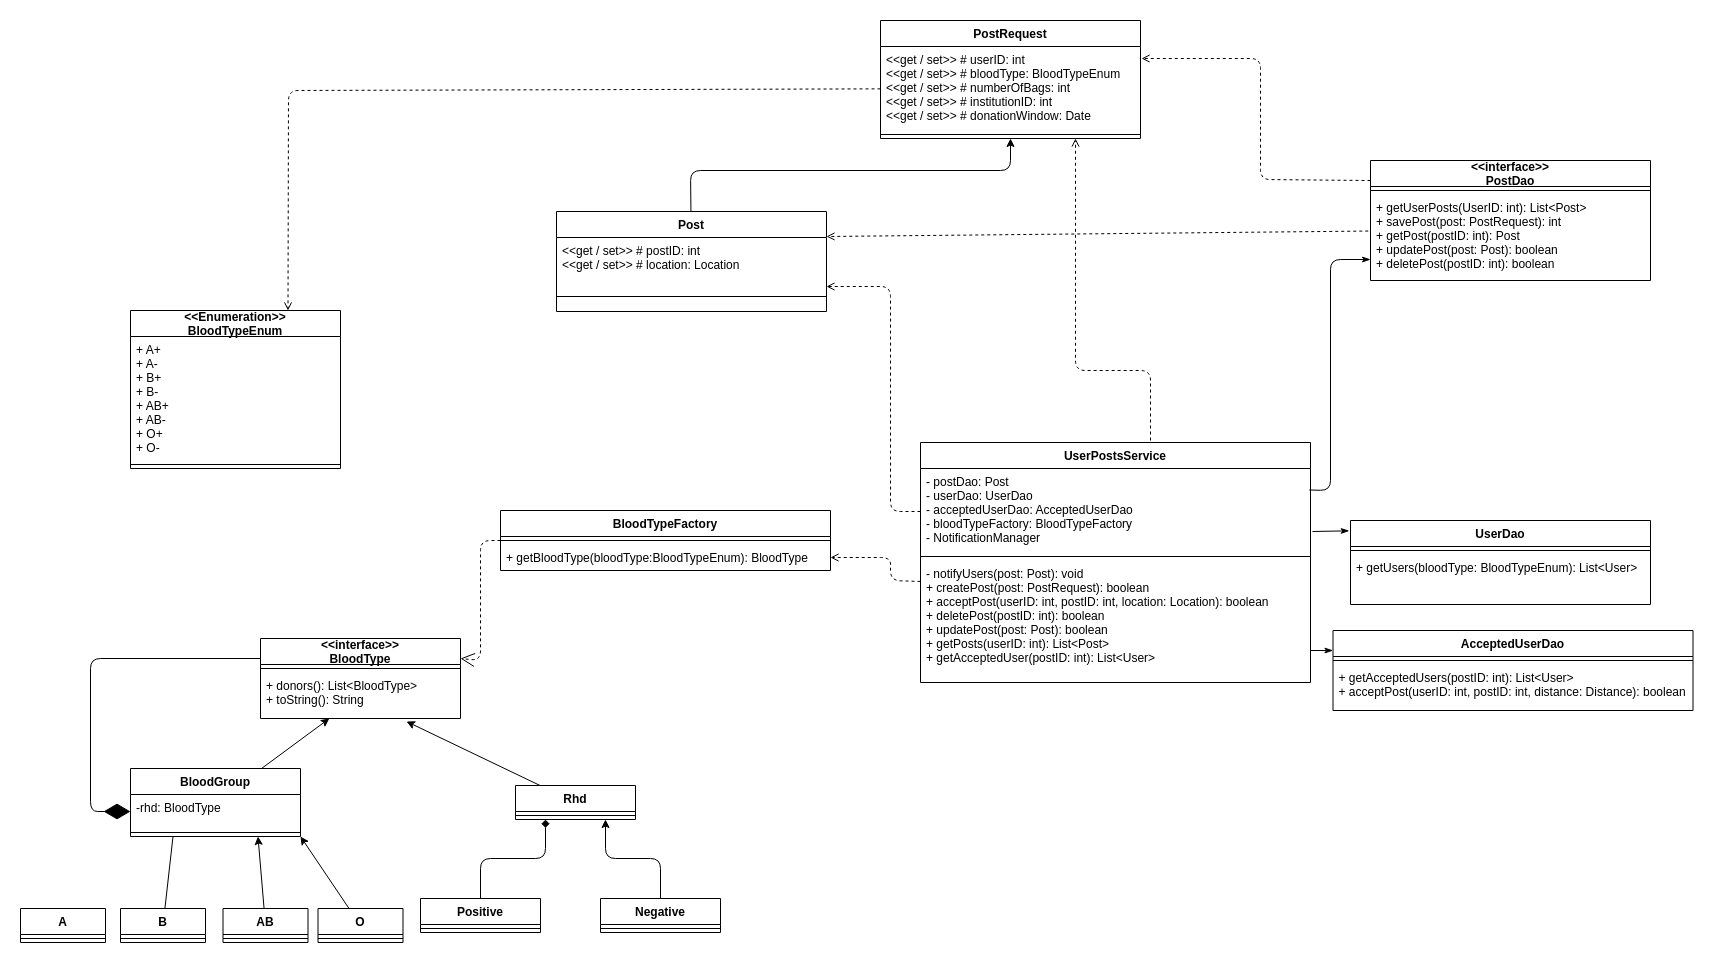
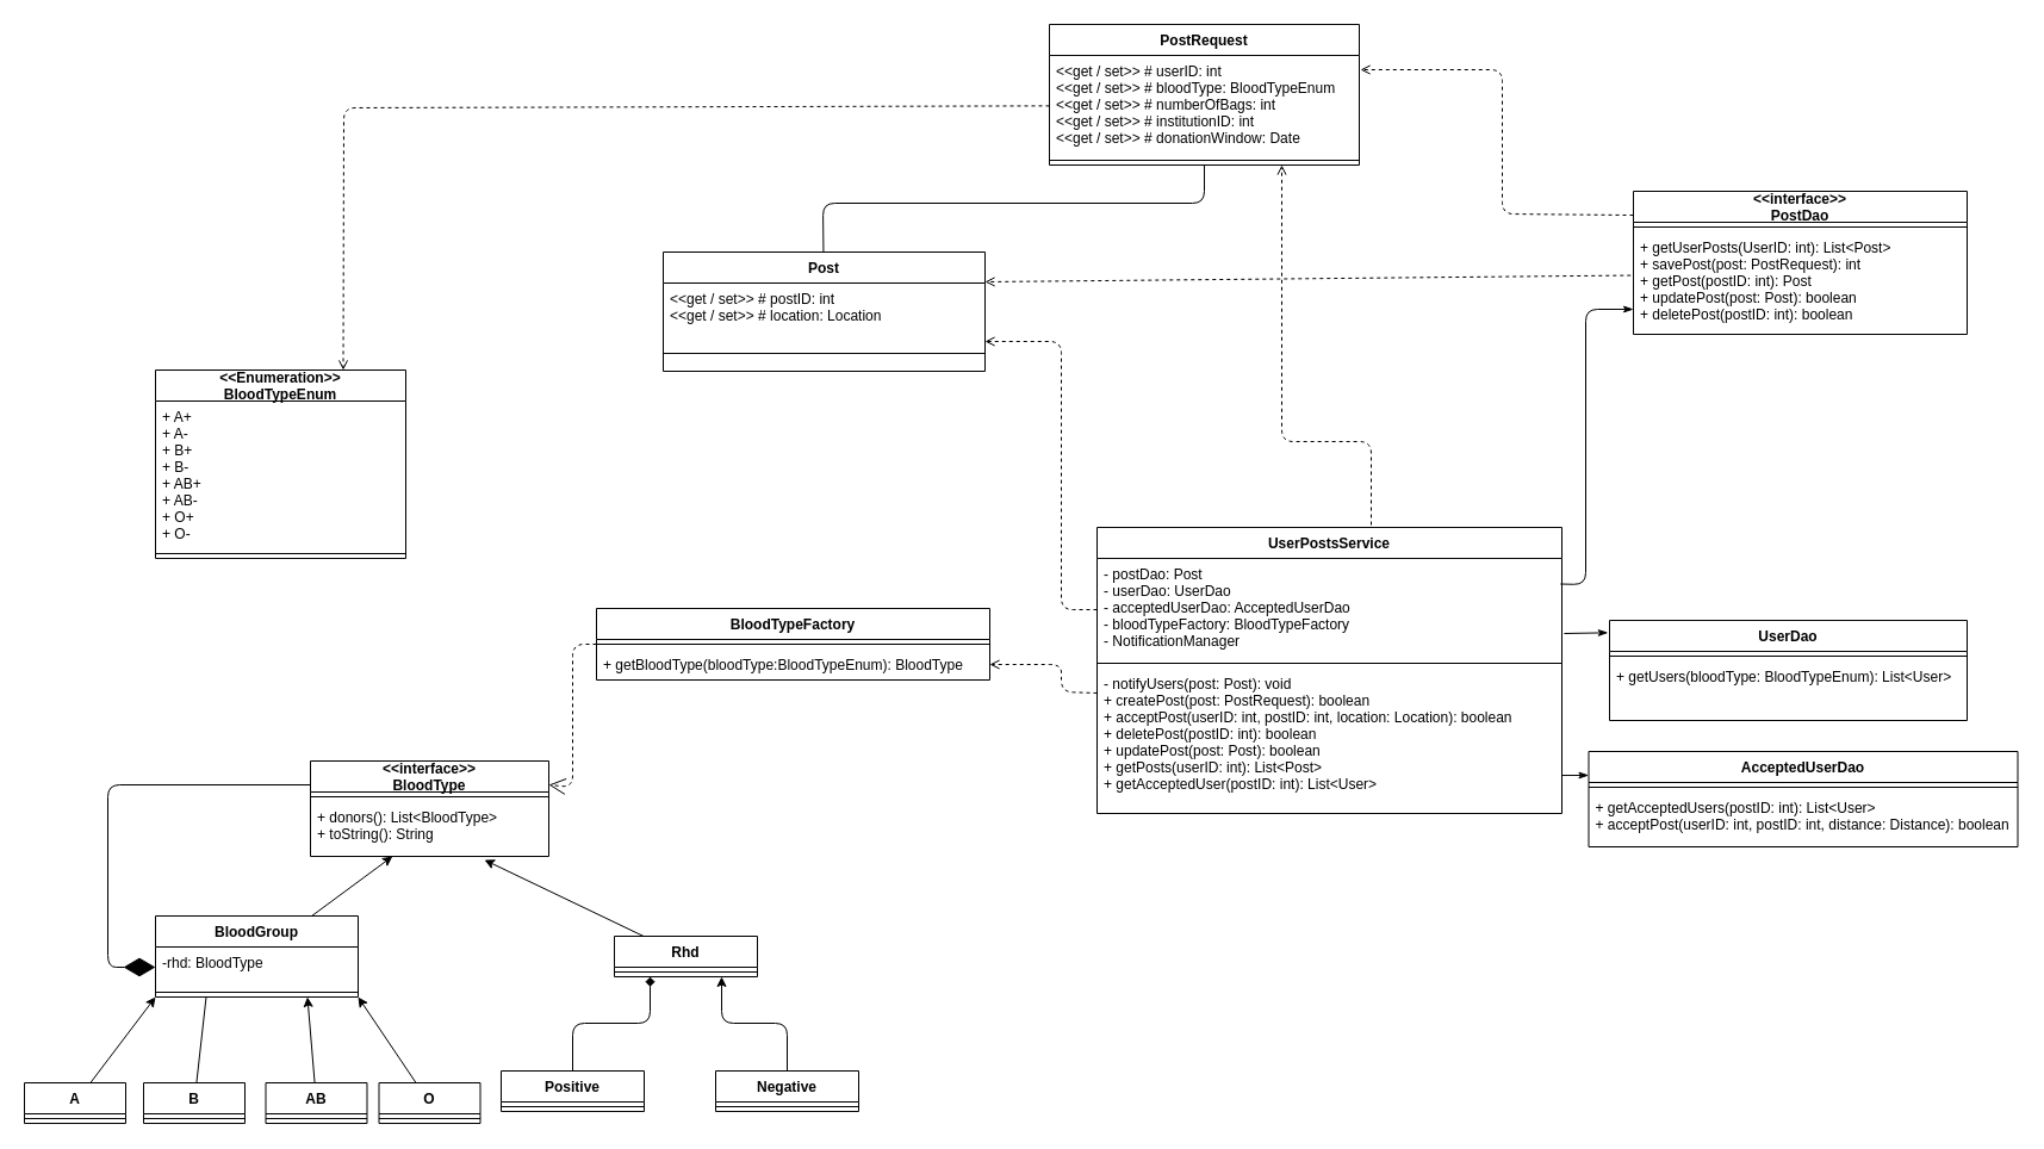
- <mxCell id="2" style="edgeStyle=none;html=1;entryX=0.5;entryY=1;entryDx=0;entryDy=0;" parent="1" source="3" target="24" edge="1"><mxGeometry relative="1" as="geometry"><Array as="points"><mxPoint x="690" y="170" /><mxPoint x="1010" y="170" /></Array></mxGeometry></mxCell>
+ <mxCell id="2" style="edgeStyle=none;html=1;entryX=0.5;entryY=1;entryDx=0;entryDy=0;endArrow=none;" parent="1" source="3" target="24" edge="1"><mxGeometry relative="1" as="geometry"><Array as="points"><mxPoint x="690" y="170" /><mxPoint x="1010" y="170" /></Array></mxGeometry></mxCell>
+ <mxCell id="30" style="edgeStyle=none;html=1;entryX=0;entryY=1;entryDx=0;entryDy=0;" parent="1" source="31" target="21" edge="1"><mxGeometry relative="1" as="geometry" /></mxCell>
